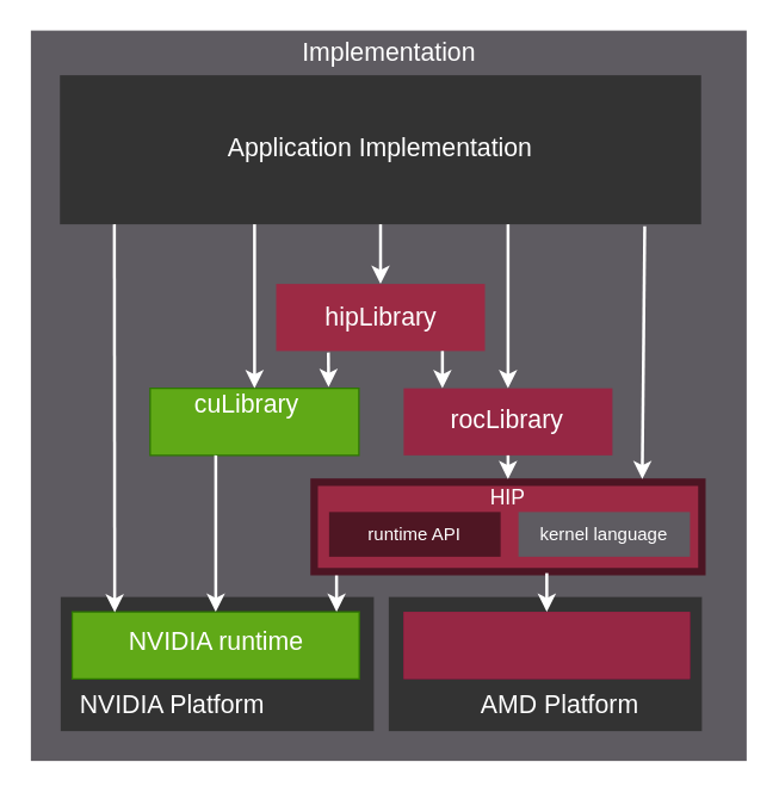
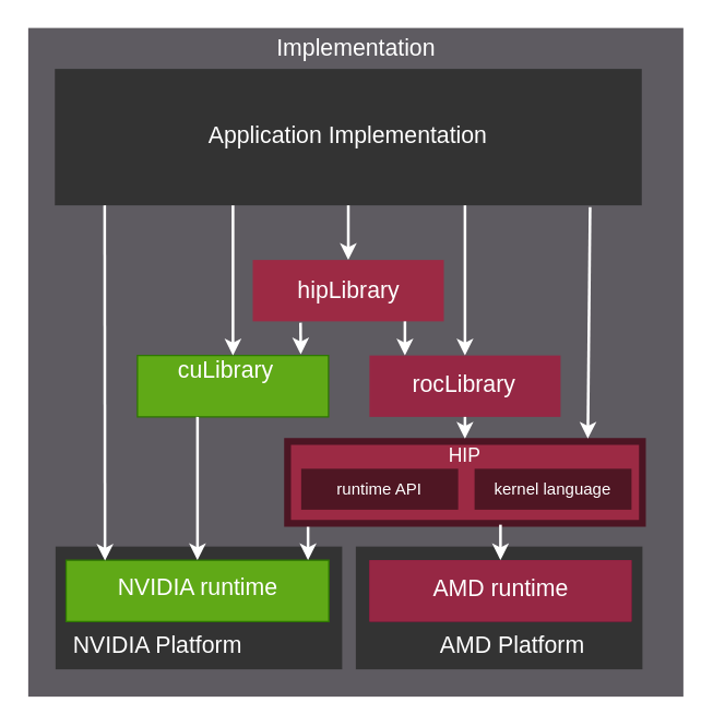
- <mxCell id="40" value="kernel language" style="rounded=0;whiteSpace=wrap;html=1;fillColor=#5e5b61;fontColor=#FFFFFF;strokeColor=none;" parent="1" vertex="1"><mxGeometry x="347" y="343" width="115" height="30" as="geometry" /></mxCell>
+ <mxCell id="40" value="kernel language" style="rounded=0;whiteSpace=wrap;html=1;fillColor=#4F1623;fontColor=#FFFFFF;strokeColor=none;" parent="1" vertex="1"><mxGeometry x="347" y="343" width="115" height="30" as="geometry" /></mxCell>
+ <mxCell id="15" value="&lt;div&gt;AMD runtime&lt;/div&gt;" style="text;html=1;strokeColor=none;fillColor=none;align=center;verticalAlign=middle;whiteSpace=wrap;rounded=0;fontSize=17;fontColor=#ffffff;" parent="13" vertex="1"><mxGeometry x="8.639" y="7.497" width="174.72" height="29.997" as="geometry" /></mxCell>
